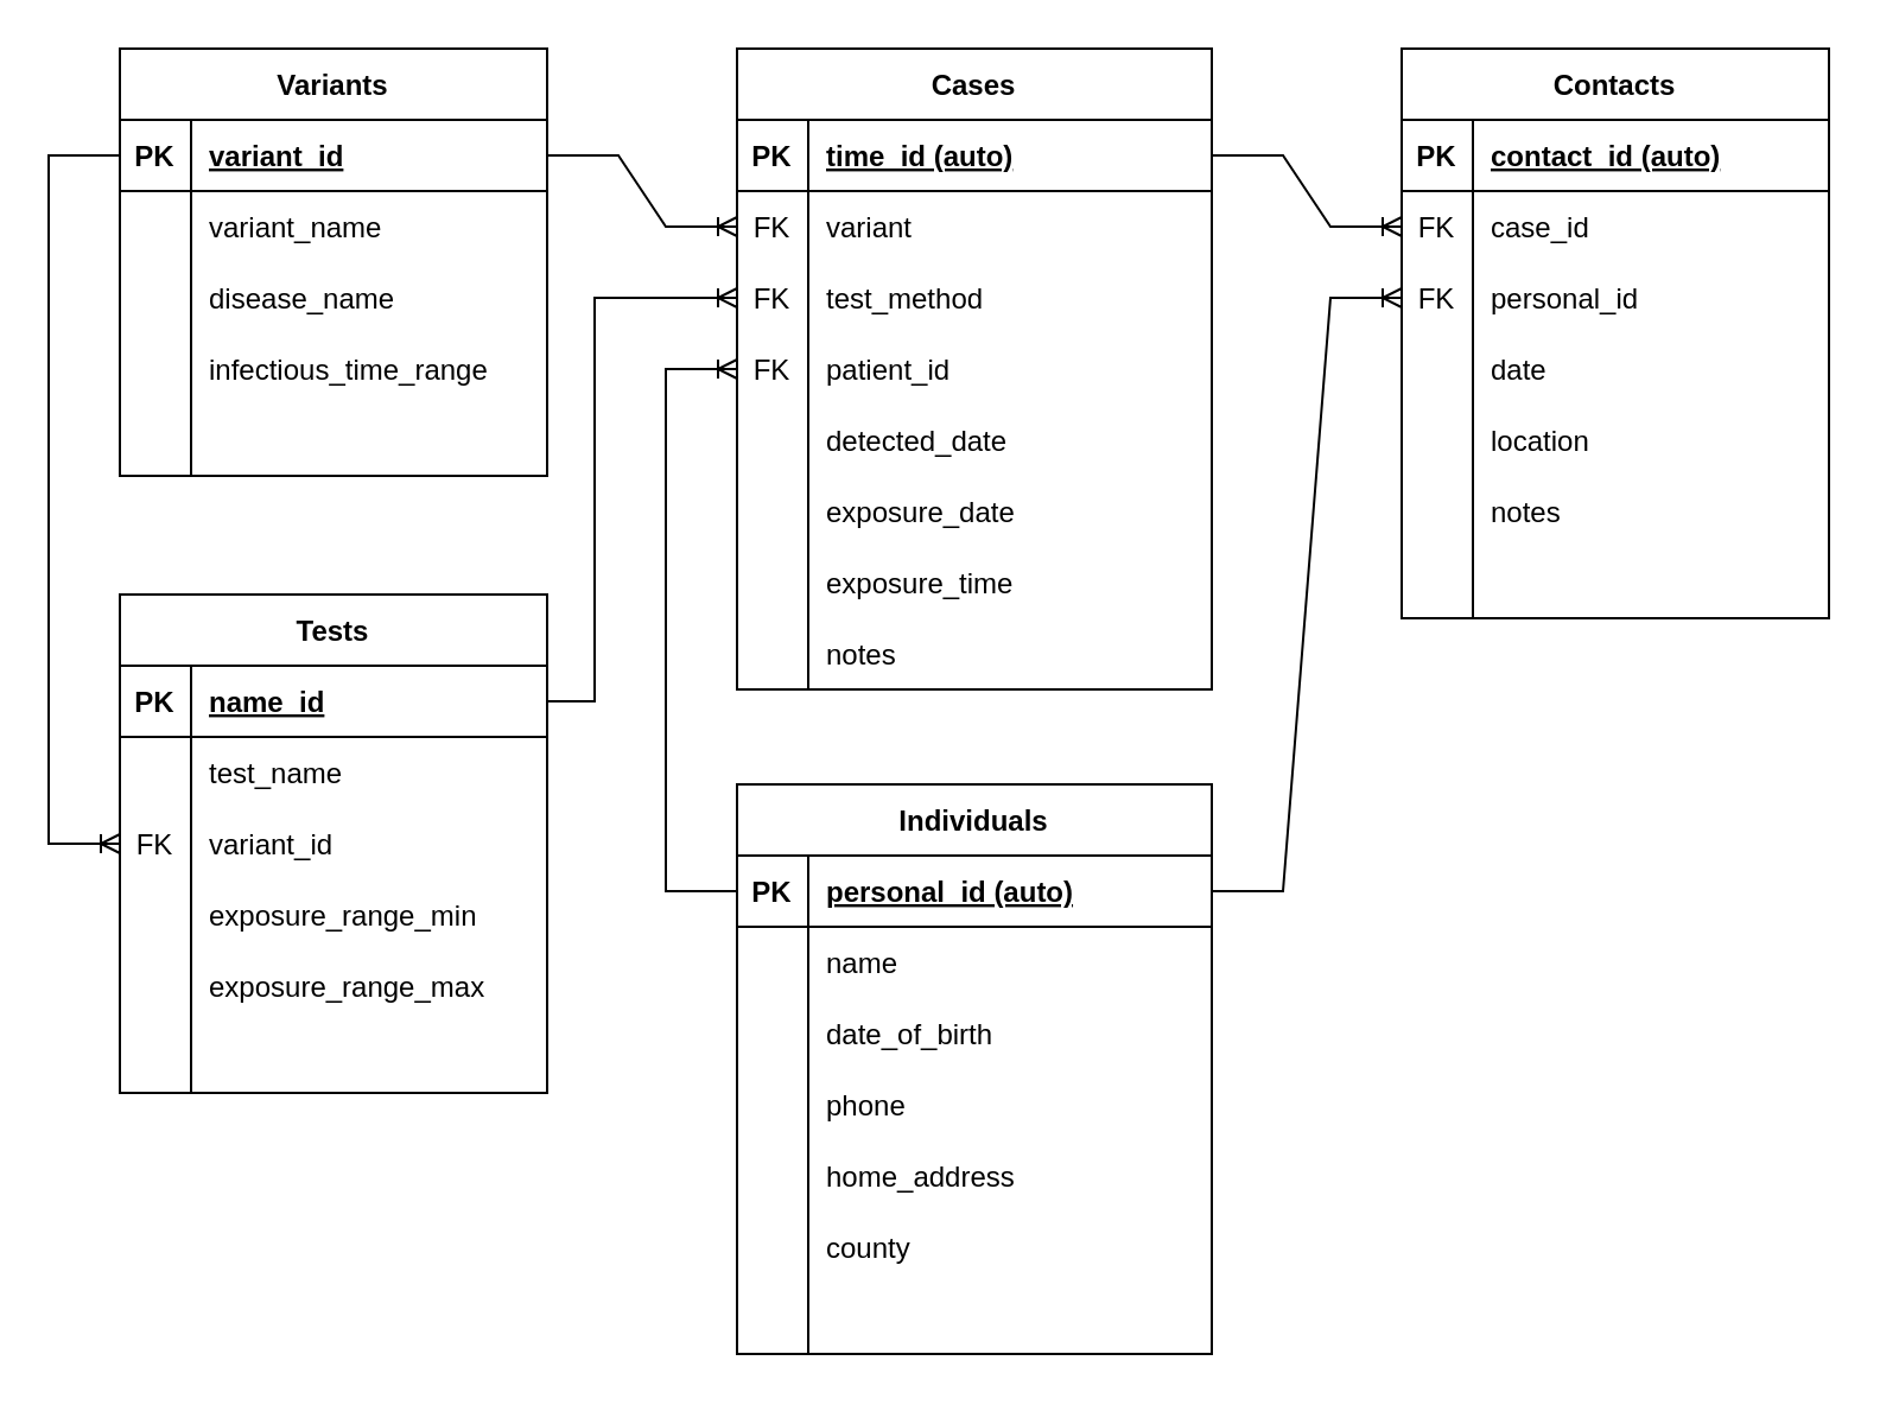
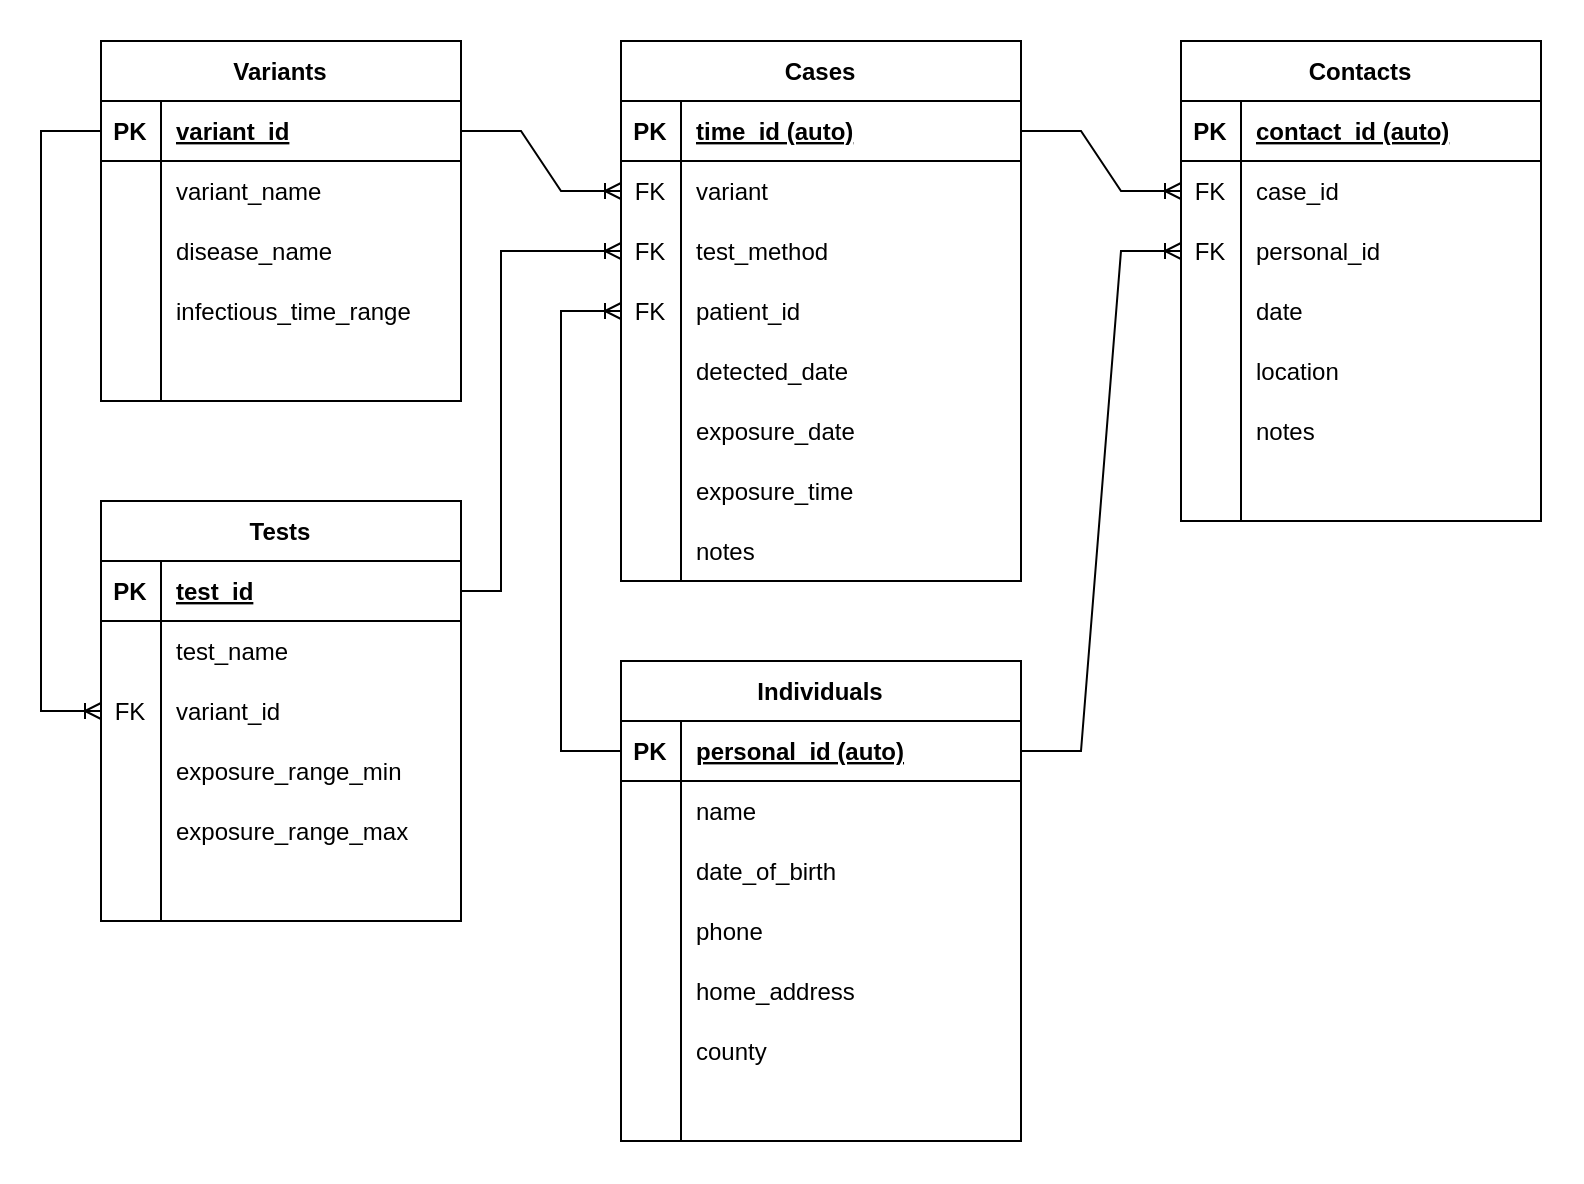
- <mxCell id="21" value="name_id" style="shape=partialRectangle;connectable=0;fillColor=none;top=0;left=0;bottom=0;right=0;align=left;spacingLeft=6;fontStyle=5;overflow=hidden;" vertex="1" parent="19"><mxGeometry x="30" width="150" height="30" as="geometry"><mxRectangle width="150" height="30" as="alternateBounds" /></mxGeometry></mxCell>
+ <mxCell id="21" value="test_id" style="shape=partialRectangle;connectable=0;fillColor=none;top=0;left=0;bottom=0;right=0;align=left;spacingLeft=6;fontStyle=5;overflow=hidden;" vertex="1" parent="19"><mxGeometry x="30" width="150" height="30" as="geometry"><mxRectangle width="150" height="30" as="alternateBounds" /></mxGeometry></mxCell>
